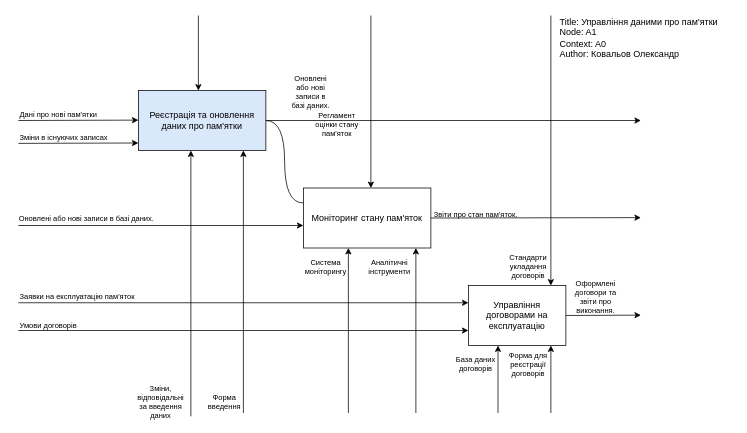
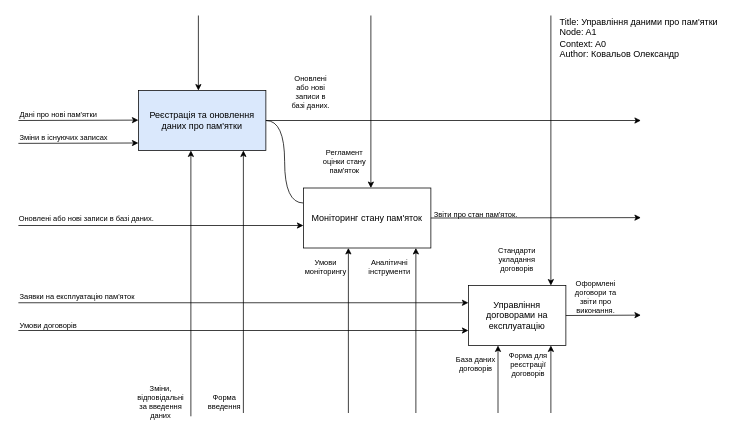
- <mxCell id="23" value="Регламент оцінки стану пам'яток" style="text;html=1;align=center;verticalAlign=middle;whiteSpace=wrap;rounded=0;fontSize=10;" vertex="1" parent="1"><mxGeometry x="419" y="150" width="60" height="30" as="geometry" /></mxCell>
+ <mxCell id="23" value="Регламент оцінки стану пам'яток" style="text;html=1;align=center;verticalAlign=middle;whiteSpace=wrap;rounded=0;fontSize=10;" vertex="1" parent="1"><mxGeometry x="429" y="200" width="60" height="30" as="geometry" /></mxCell>
- <mxCell id="19" value="Система моніторингу" style="text;html=1;align=center;verticalAlign=middle;whiteSpace=wrap;rounded=0;fontSize=10;" vertex="1" parent="1"><mxGeometry x="404" y="340" width="60" height="30" as="geometry" /></mxCell>
+ <mxCell id="19" value="Умови моніторингу" style="text;html=1;align=center;verticalAlign=middle;whiteSpace=wrap;rounded=0;fontSize=10;" vertex="1" parent="1"><mxGeometry x="404" y="340" width="60" height="30" as="geometry" /></mxCell>
- <mxCell id="38" value="Стандарти укладання договорів" style="text;html=1;align=center;verticalAlign=middle;whiteSpace=wrap;rounded=0;fontSize=10;" vertex="1" parent="1"><mxGeometry x="664" y="340" width="80" height="30" as="geometry" /></mxCell>
+ <mxCell id="38" value="Стандарти укладання договорів" style="text;html=1;align=center;verticalAlign=middle;whiteSpace=wrap;rounded=0;fontSize=10;" vertex="1" parent="1"><mxGeometry x="649" y="330" width="80" height="30" as="geometry" /></mxCell>
